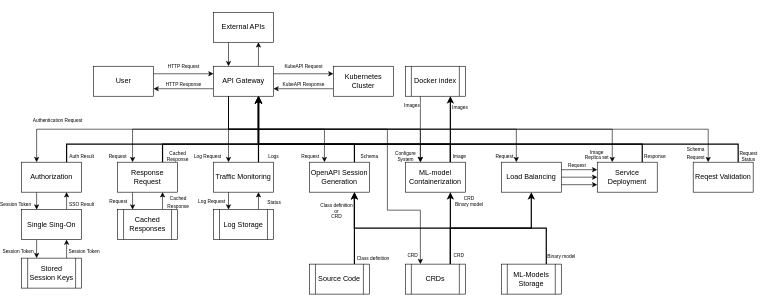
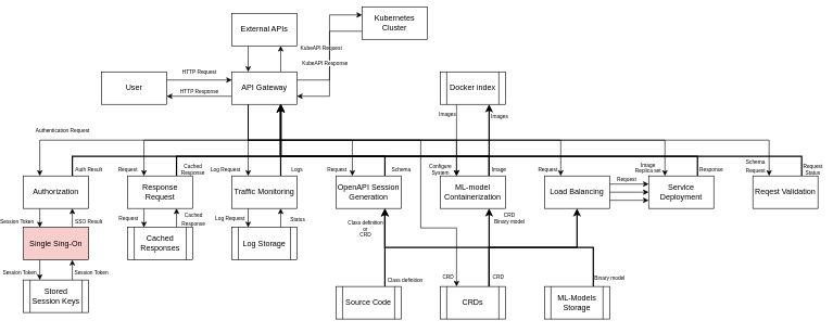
- <mxCell id="39" value="Kubernetes Cluster" style="rounded=0;whiteSpace=wrap;html=1;" parent="1" vertex="1"><mxGeometry x="540" y="110" width="100" height="50" as="geometry" /></mxCell>
+ <mxCell id="39" value="Kubernetes Cluster" style="rounded=0;whiteSpace=wrap;html=1;" parent="1" vertex="1"><mxGeometry x="540" y="10" width="100" height="50" as="geometry" /></mxCell>
- <mxCell id="27" value="Single Sing-On" style="rounded=0;whiteSpace=wrap;html=1;" parent="1" vertex="1"><mxGeometry x="20" y="349" width="100" height="50" as="geometry" /></mxCell>
+ <mxCell id="27" value="Single Sing-On" style="rounded=0;whiteSpace=wrap;html=1;fillColor=#f8cecc;" parent="1" vertex="1"><mxGeometry x="20" y="349" width="100" height="50" as="geometry" /></mxCell>
